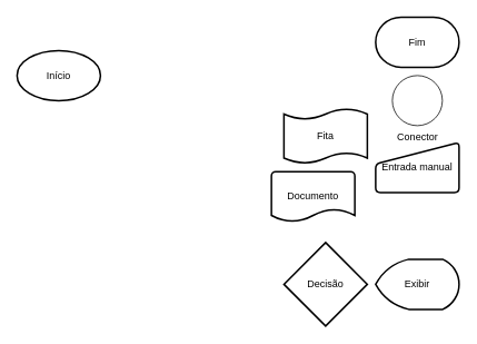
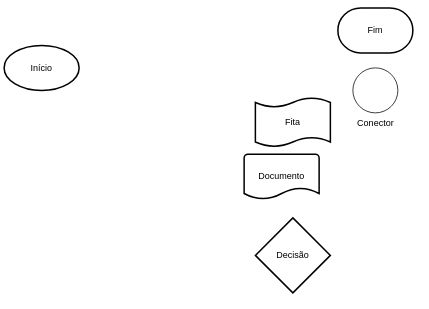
- <mxCell id="3" value="Fim" style="strokeWidth=2;html=1;shape=mxgraph.flowchart.terminator;whiteSpace=wrap;" vertex="1" parent="1"><mxGeometry x="450" y="20" width="100" height="60" as="geometry" /></mxCell>
+ <mxCell id="3" value="Fim" style="strokeWidth=2;html=1;shape=mxgraph.flowchart.terminator;whiteSpace=wrap;" vertex="1" parent="1"><mxGeometry x="450" y="10" width="100" height="60" as="geometry" /></mxCell>
- <mxCell id="2" value="Início" style="strokeWidth=2;html=1;shape=mxgraph.flowchart.start_1;whiteSpace=wrap;" vertex="1" parent="1"><mxGeometry x="20" y="60" width="100" height="60" as="geometry" /></mxCell>
+ <mxCell id="2" value="Início" style="strokeWidth=2;html=1;shape=mxgraph.flowchart.start_1;whiteSpace=wrap;" vertex="1" parent="1"><mxGeometry x="5" y="60" width="100" height="60" as="geometry" /></mxCell>
- <mxCell id="7" value="Entrada manual" style="html=1;strokeWidth=2;shape=manualInput;whiteSpace=wrap;rounded=1;size=26;arcSize=11;" vertex="1" parent="1"><mxGeometry x="450" y="170" width="100" height="60" as="geometry" /></mxCell>
- <mxCell id="5" value="Exibir" style="strokeWidth=2;html=1;shape=mxgraph.flowchart.display;whiteSpace=wrap;" vertex="1" parent="1"><mxGeometry x="450" y="310" width="100" height="60" as="geometry" /></mxCell>
